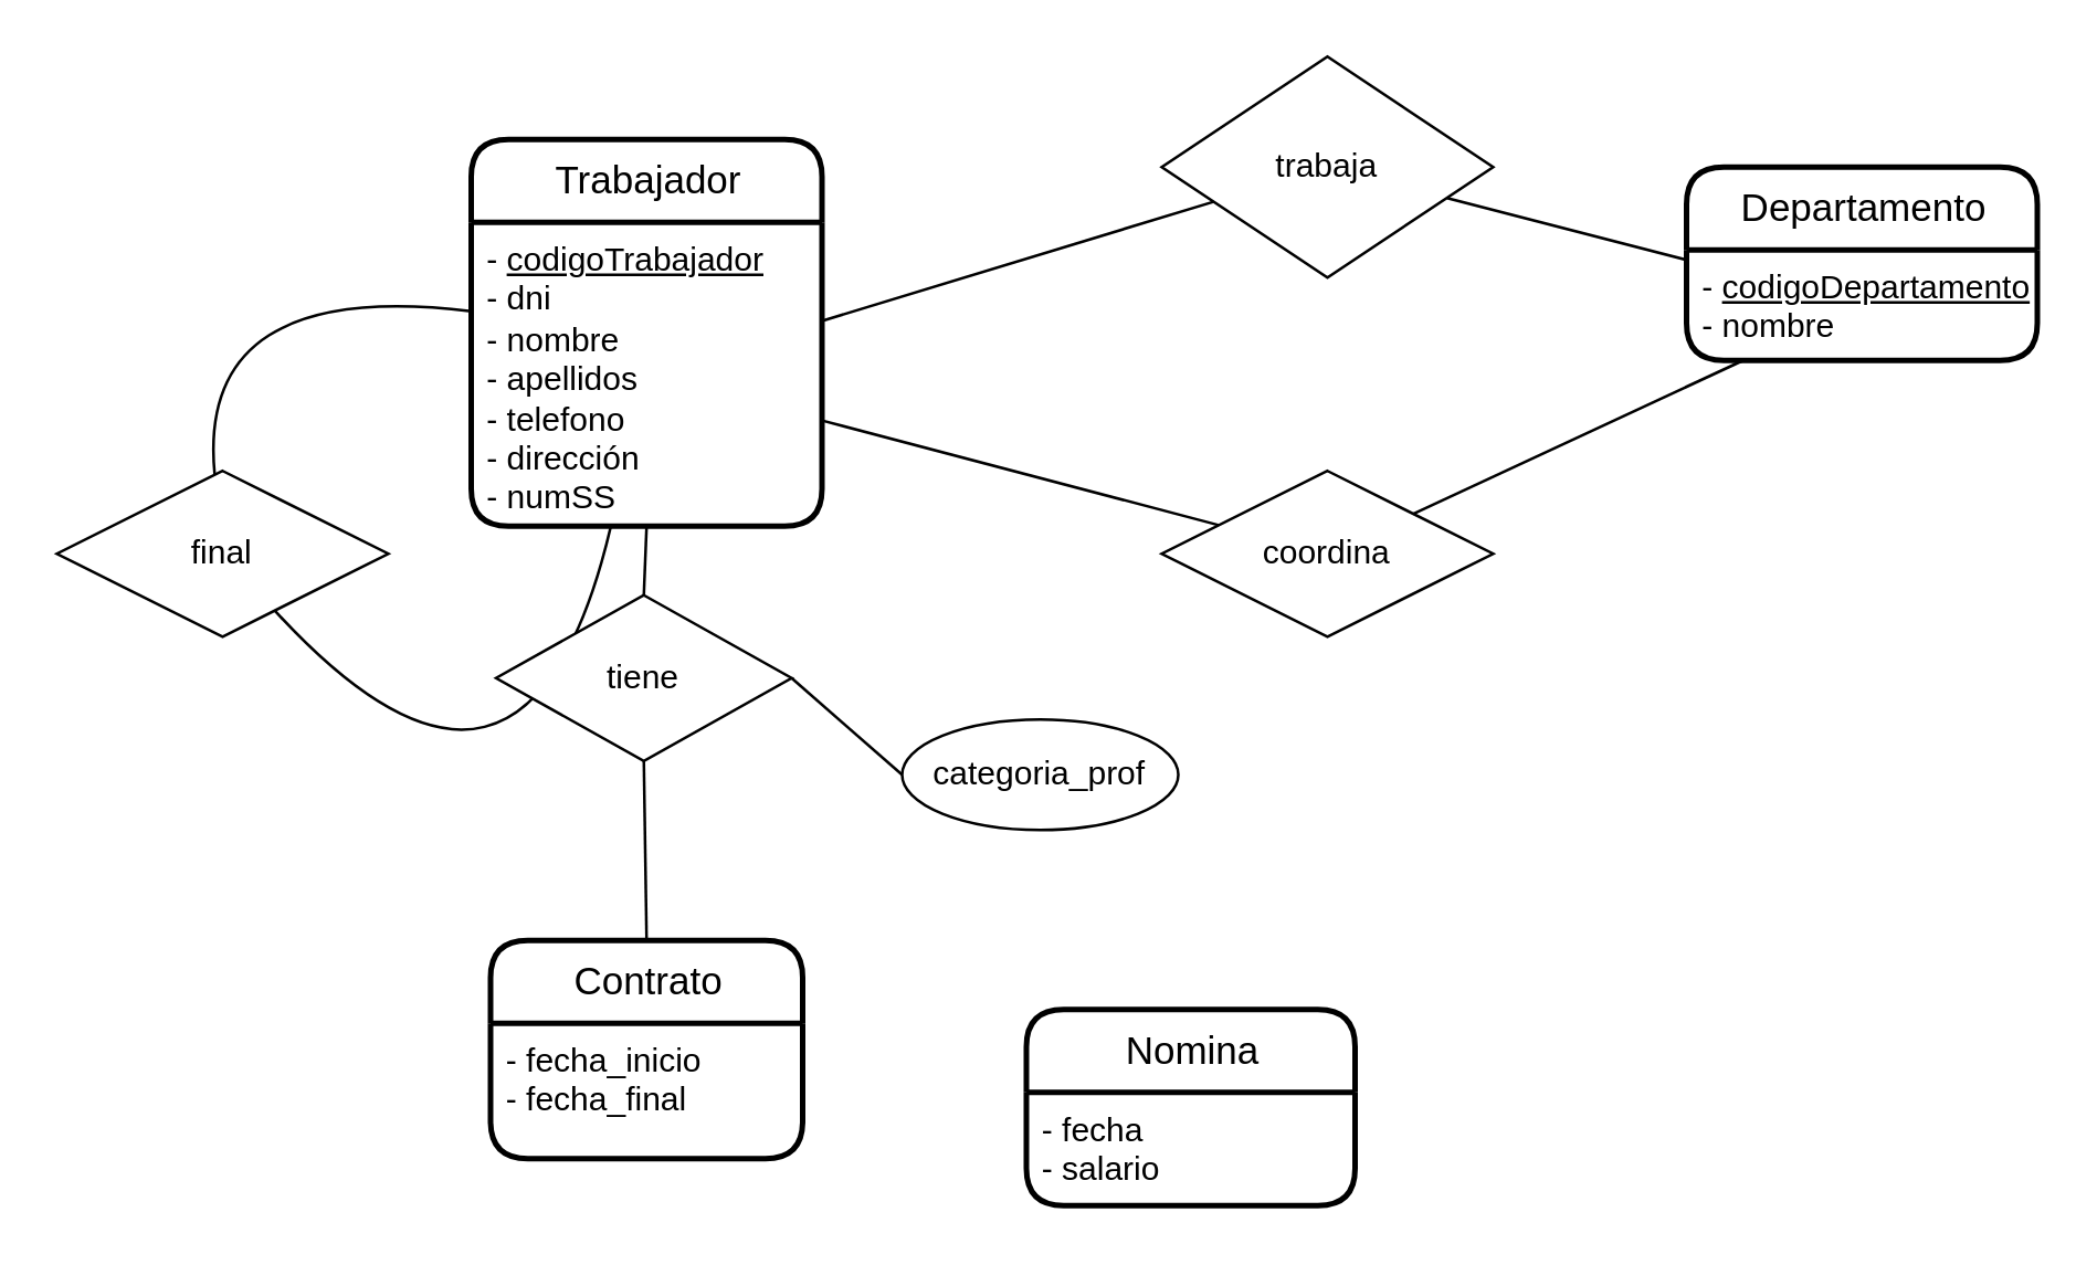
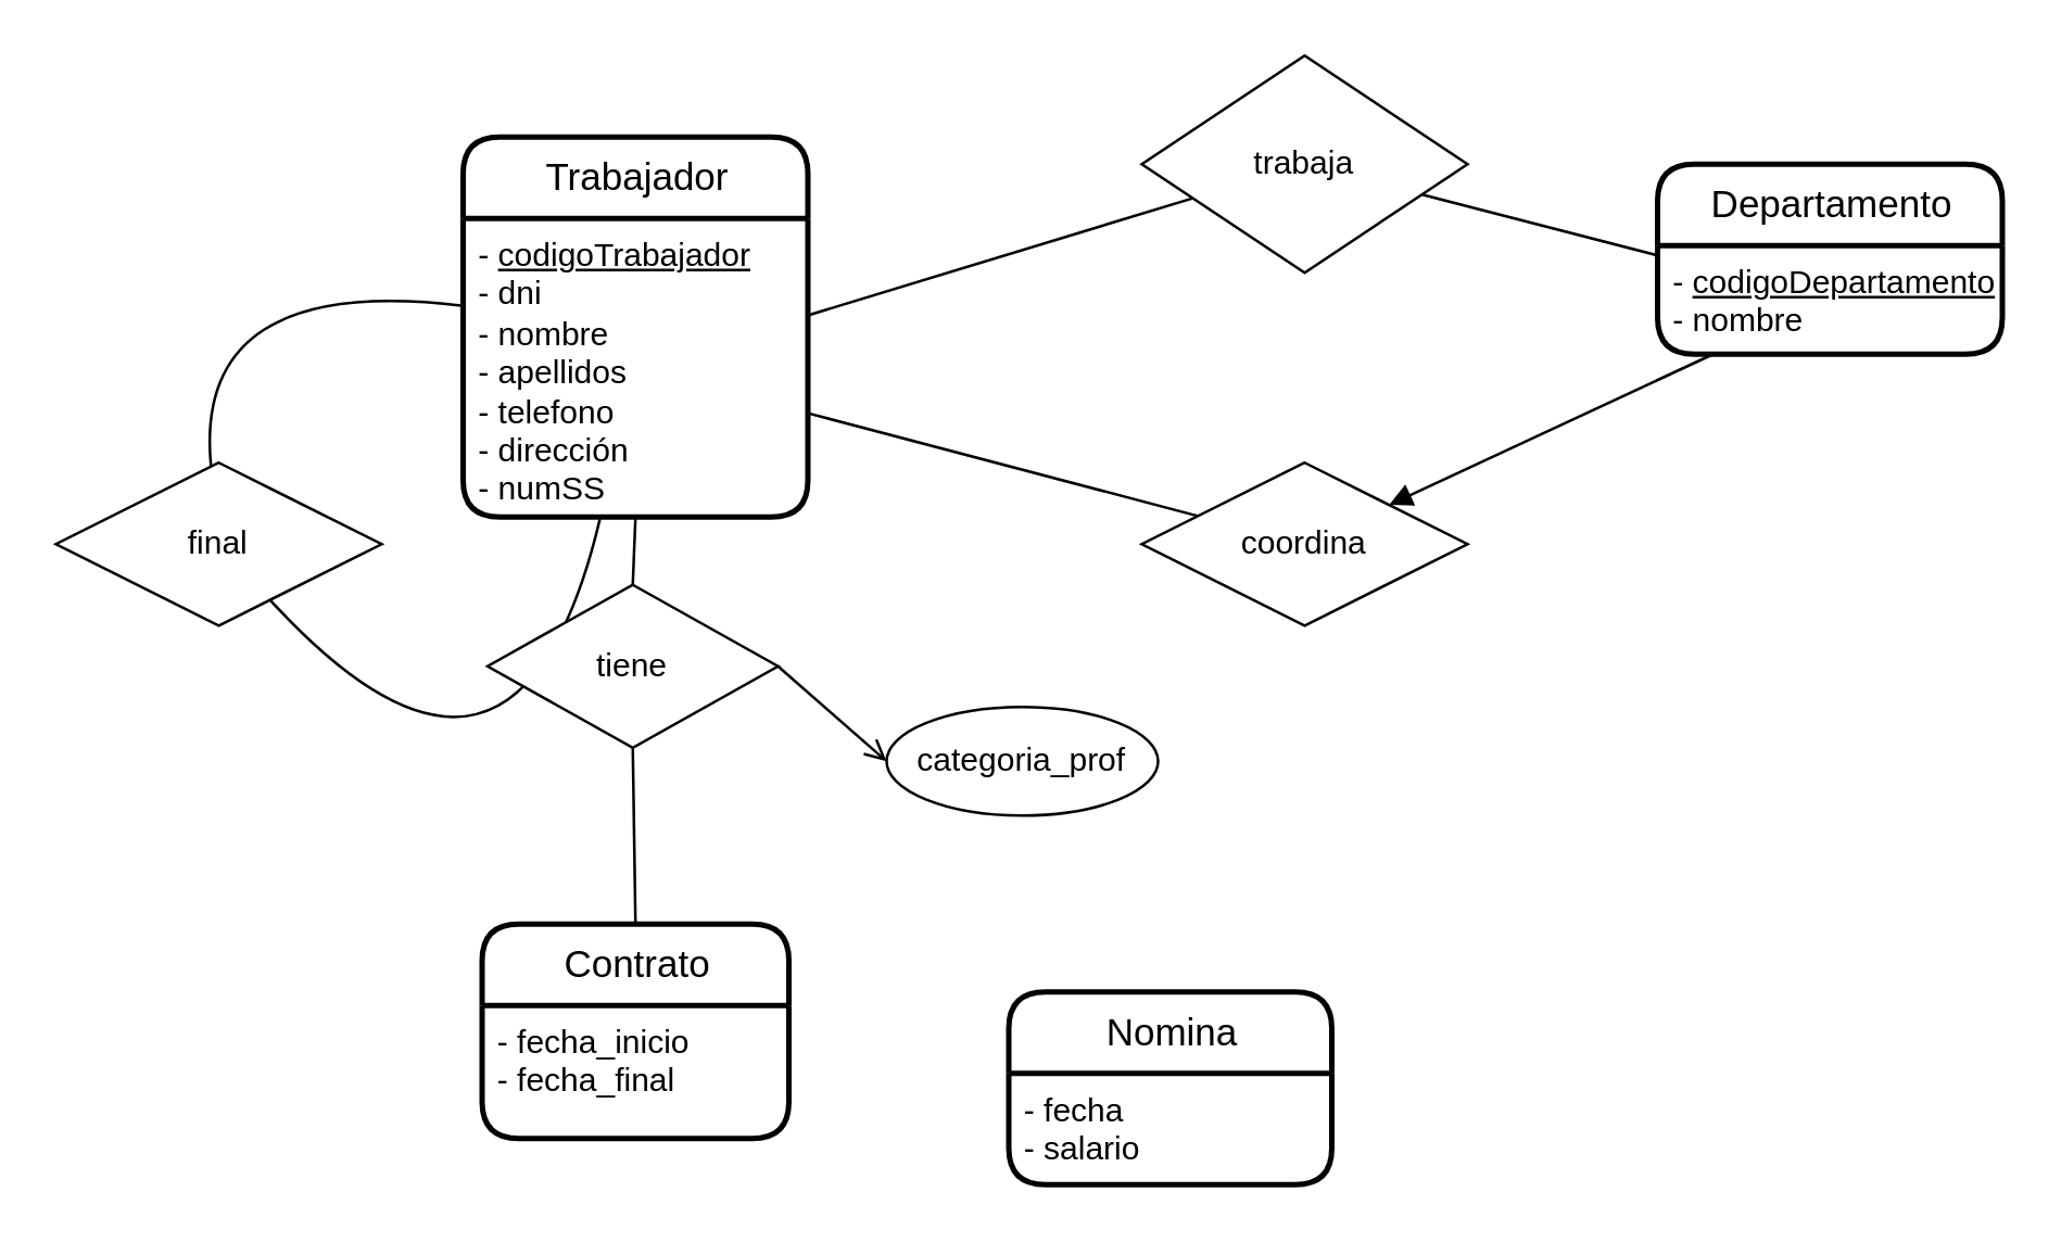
- <mxCell id="10" value="" style="endArrow=none;html=1;rounded=0;" edge="1" parent="1" source="5" target="6"><mxGeometry relative="1" as="geometry"><mxPoint x="307" y="161.744" as="sourcePoint" /><mxPoint x="450.717" y="199.641" as="targetPoint" /></mxGeometry></mxCell>
+ <mxCell id="10" value="" style="endArrow=block;html=1;rounded=0;" edge="1" parent="1" source="5" target="6"><mxGeometry relative="1" as="geometry"><mxPoint x="307" y="161.744" as="sourcePoint" /><mxPoint x="450.717" y="199.641" as="targetPoint" /></mxGeometry></mxCell>
- <mxCell id="22" value="" style="endArrow=none;html=1;rounded=0;fontSize=12;exitX=1;exitY=0.5;exitDx=0;exitDy=0;entryX=0;entryY=0.5;entryDx=0;entryDy=0;" edge="1" parent="1" source="20" target="23"><mxGeometry relative="1" as="geometry"><mxPoint x="306" y="212" as="sourcePoint" /><mxPoint x="334" y="270" as="targetPoint" /></mxGeometry></mxCell>
+ <mxCell id="22" value="" style="endArrow=open;html=1;rounded=0;fontSize=12;exitX=1;exitY=0.5;exitDx=0;exitDy=0;entryX=0;entryY=0.5;entryDx=0;entryDy=0;" edge="1" parent="1" source="20" target="23"><mxGeometry relative="1" as="geometry"><mxPoint x="306" y="212" as="sourcePoint" /><mxPoint x="334" y="270" as="targetPoint" /></mxGeometry></mxCell>
